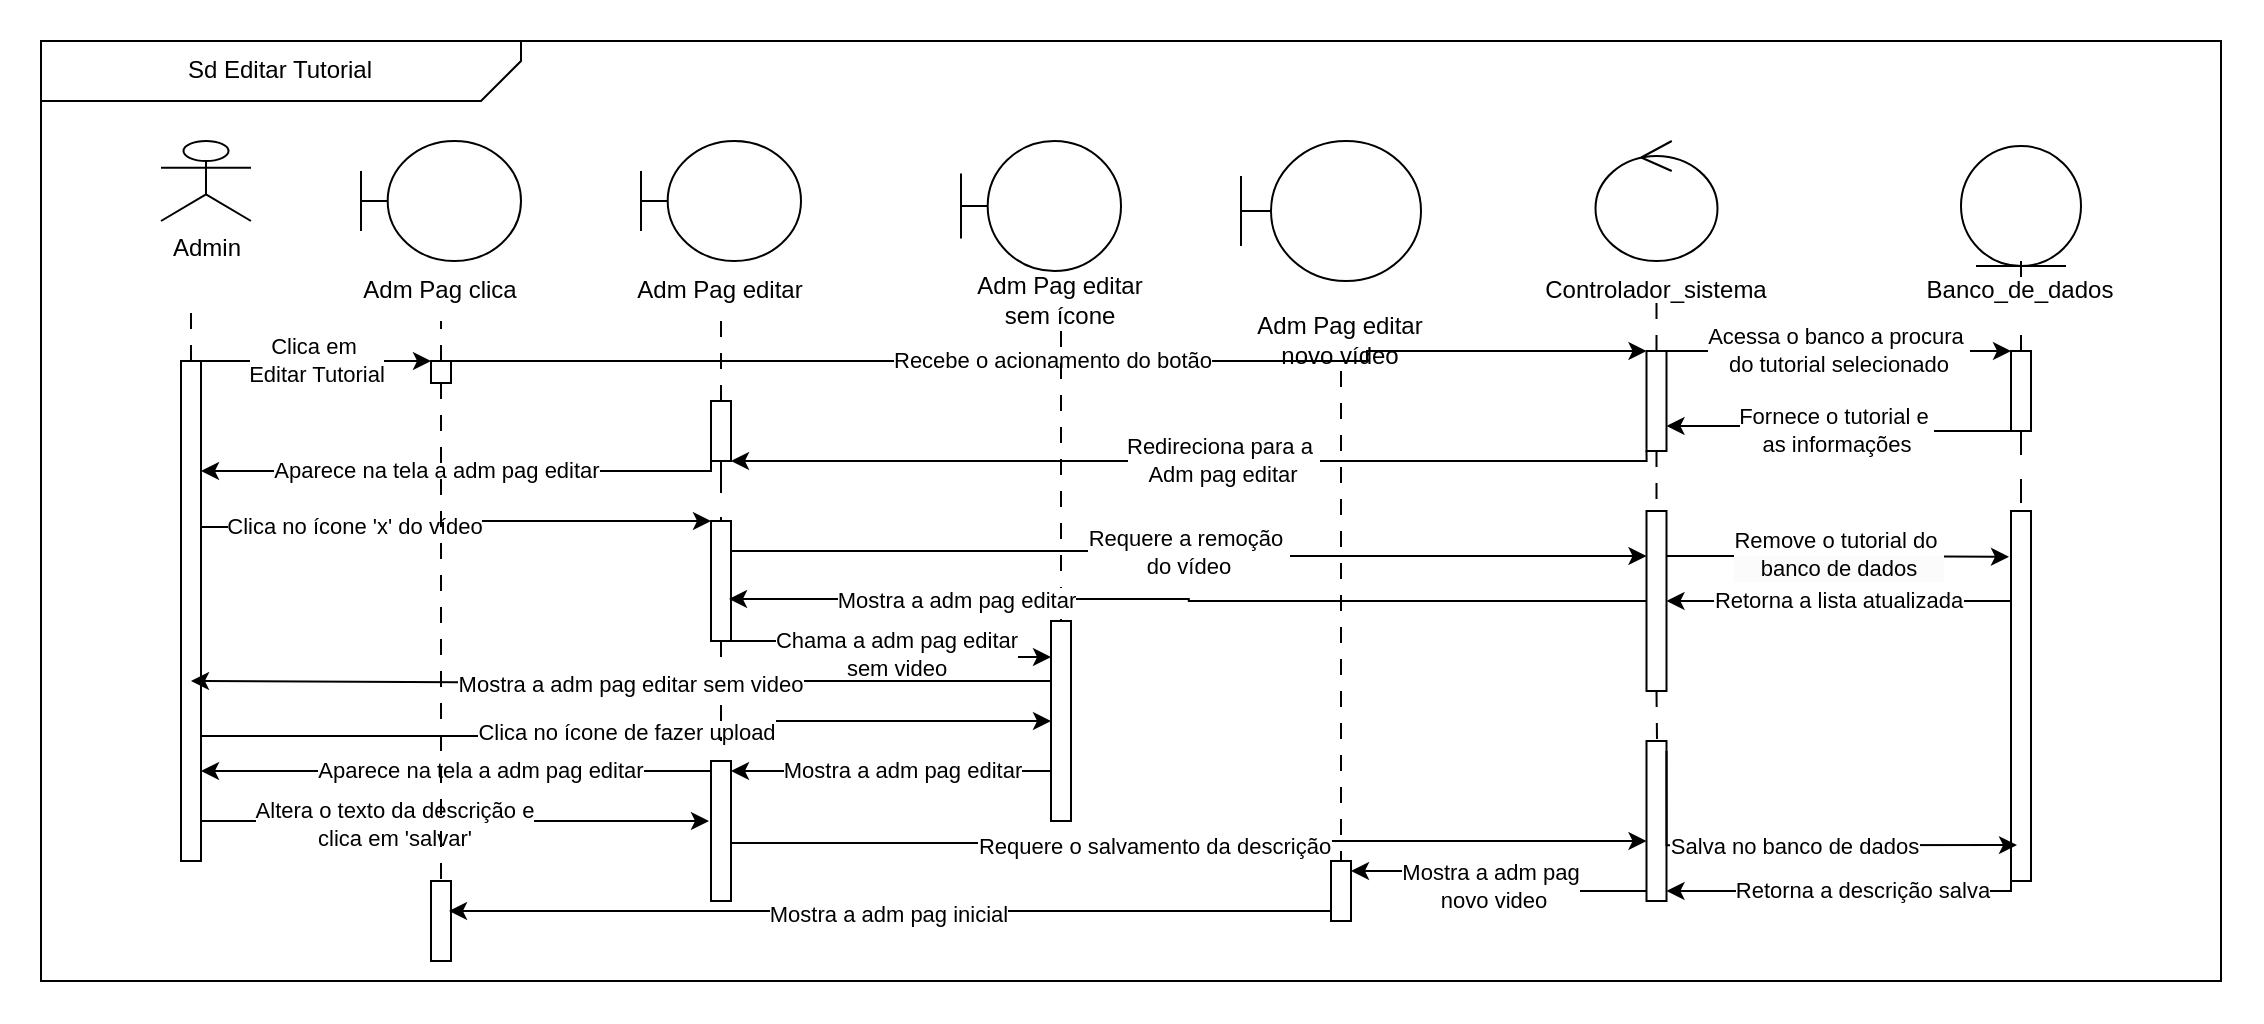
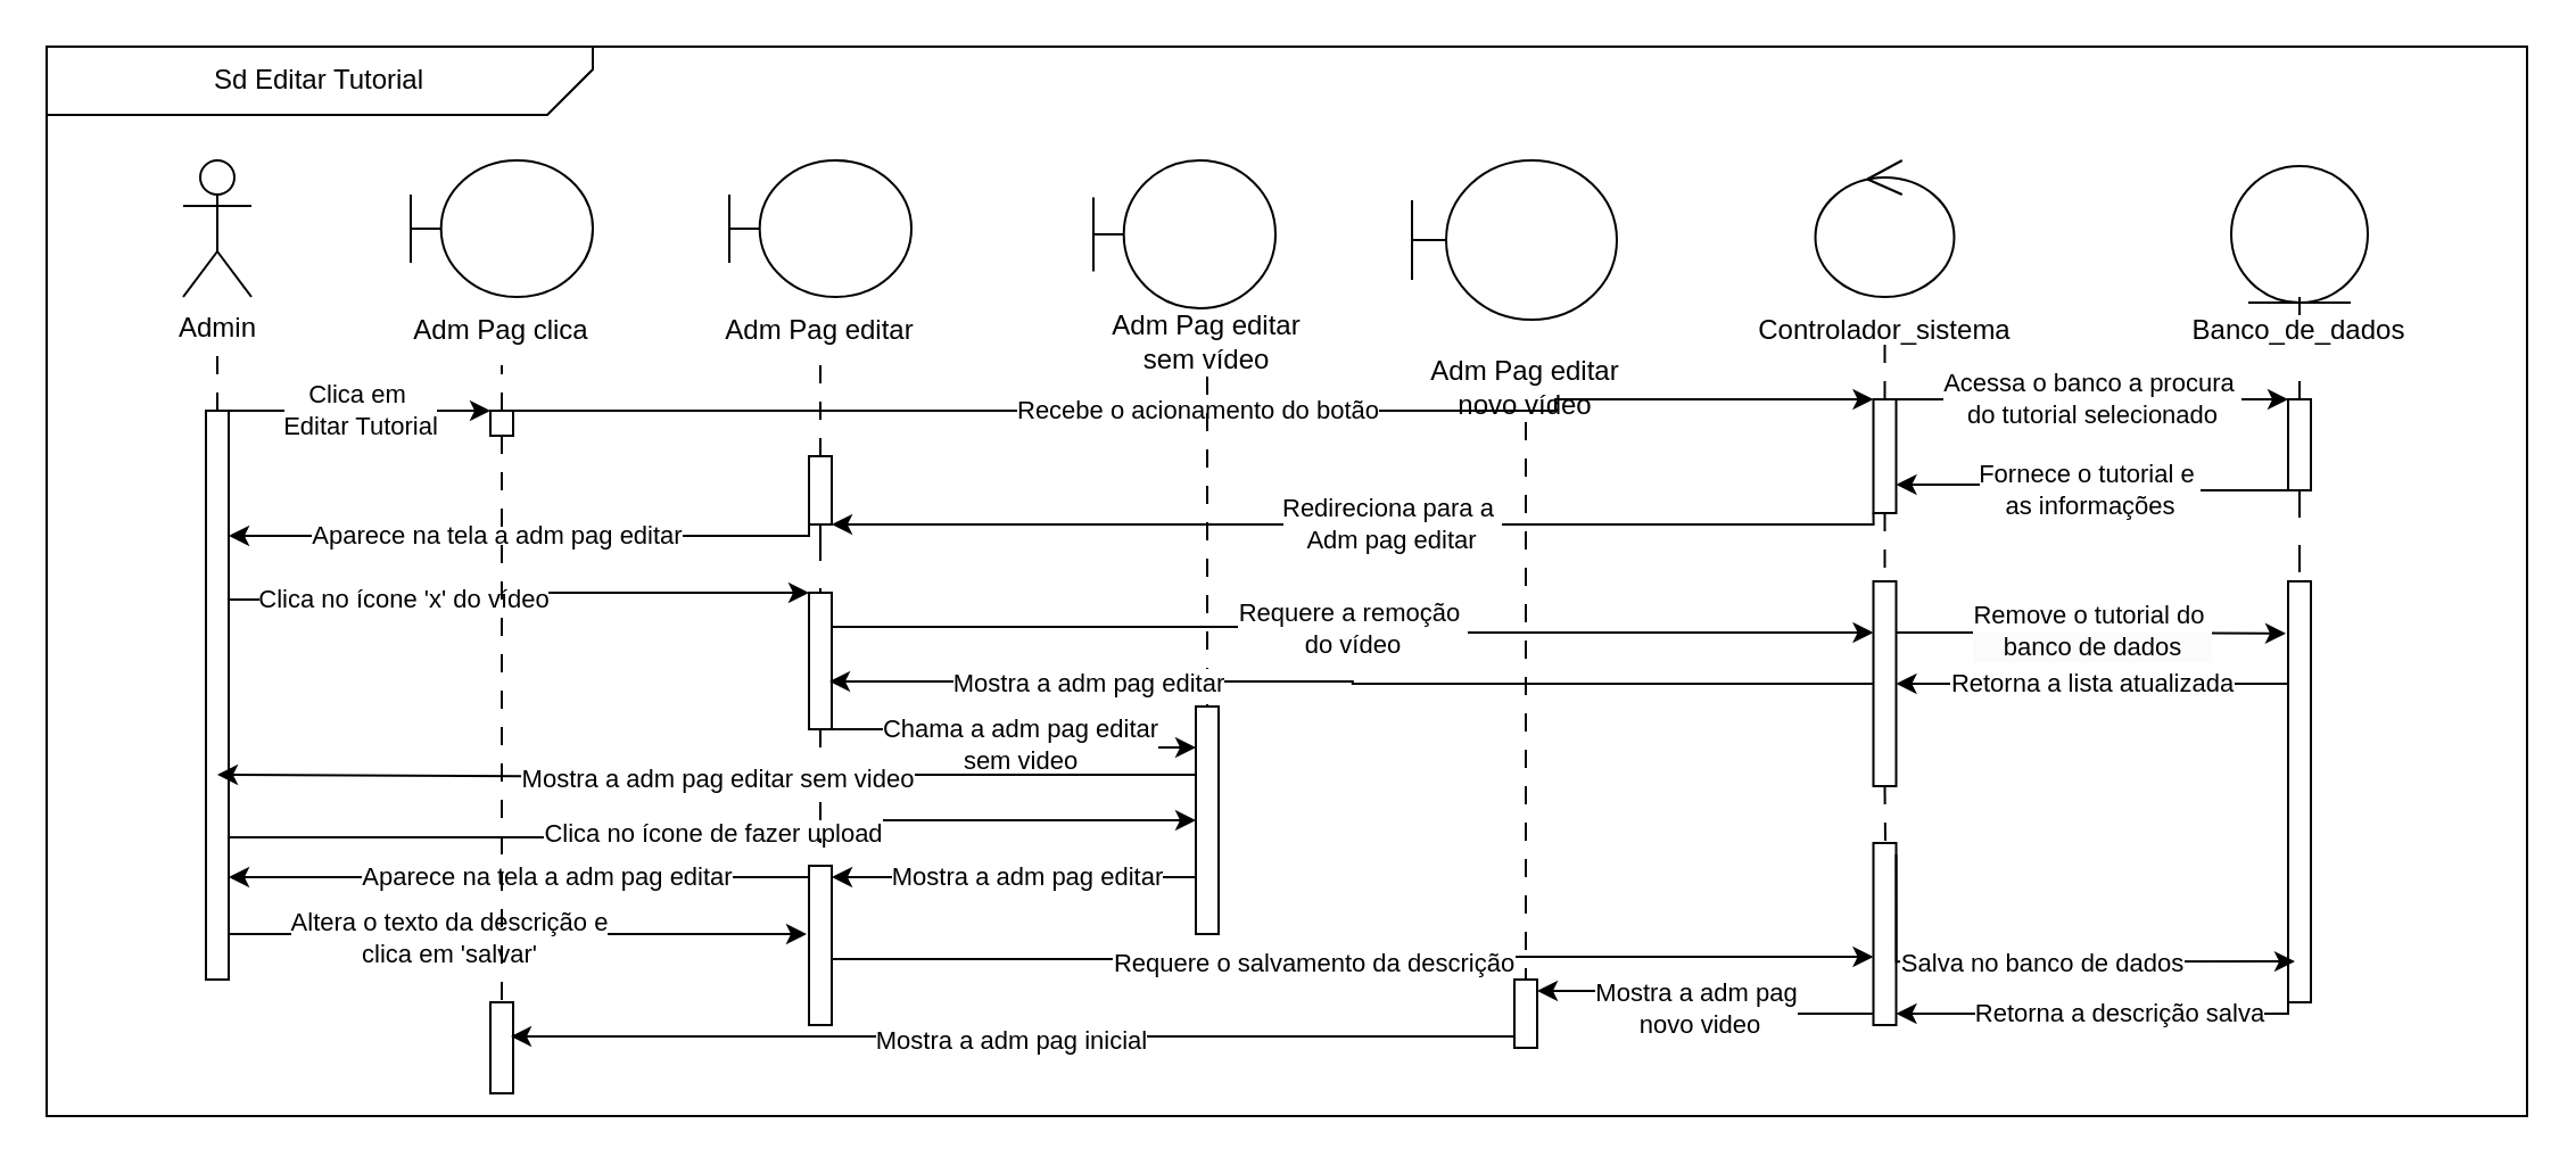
- <mxCell id="3" value="Admin" style="shape=umlActor;verticalLabelPosition=bottom;verticalAlign=top;html=1;outlineConnect=0;" vertex="1" parent="1"><mxGeometry x="80" y="70" width="45" height="40" as="geometry" /></mxCell>
+ <mxCell id="3" value="Admin" style="shape=umlActor;verticalLabelPosition=bottom;verticalAlign=top;html=1;outlineConnect=0;" vertex="1" parent="1"><mxGeometry x="80" y="70" width="30" height="60" as="geometry" /></mxCell>
- <mxCell id="46" value="Adm Pag editar&lt;div&gt;sem ícone&lt;/div&gt;" style="text;html=1;align=center;verticalAlign=middle;whiteSpace=wrap;rounded=0;" vertex="1" parent="1"><mxGeometry x="480" y="135" width="100" height="30" as="geometry" /></mxCell>
+ <mxCell id="46" value="Adm Pag editar&lt;div&gt;sem vídeo&lt;/div&gt;" style="text;html=1;align=center;verticalAlign=middle;whiteSpace=wrap;rounded=0;" vertex="1" parent="1"><mxGeometry x="480" y="135" width="100" height="30" as="geometry" /></mxCell>
